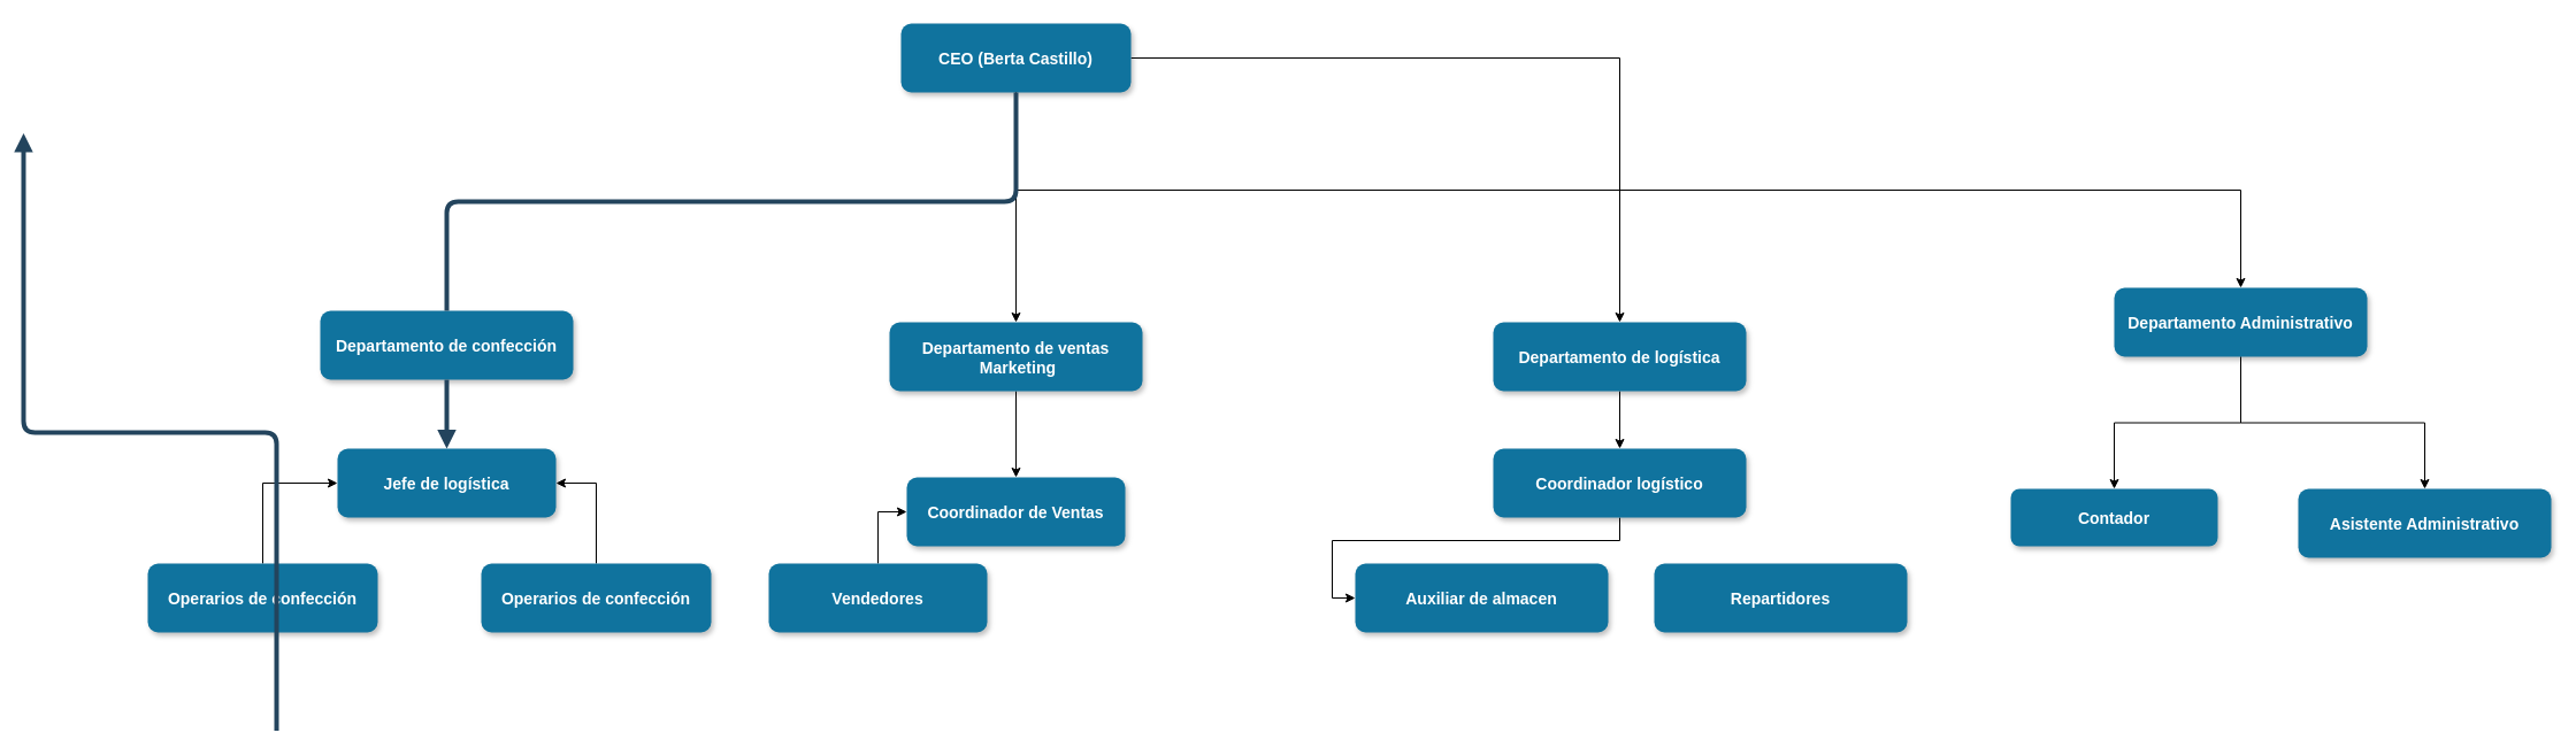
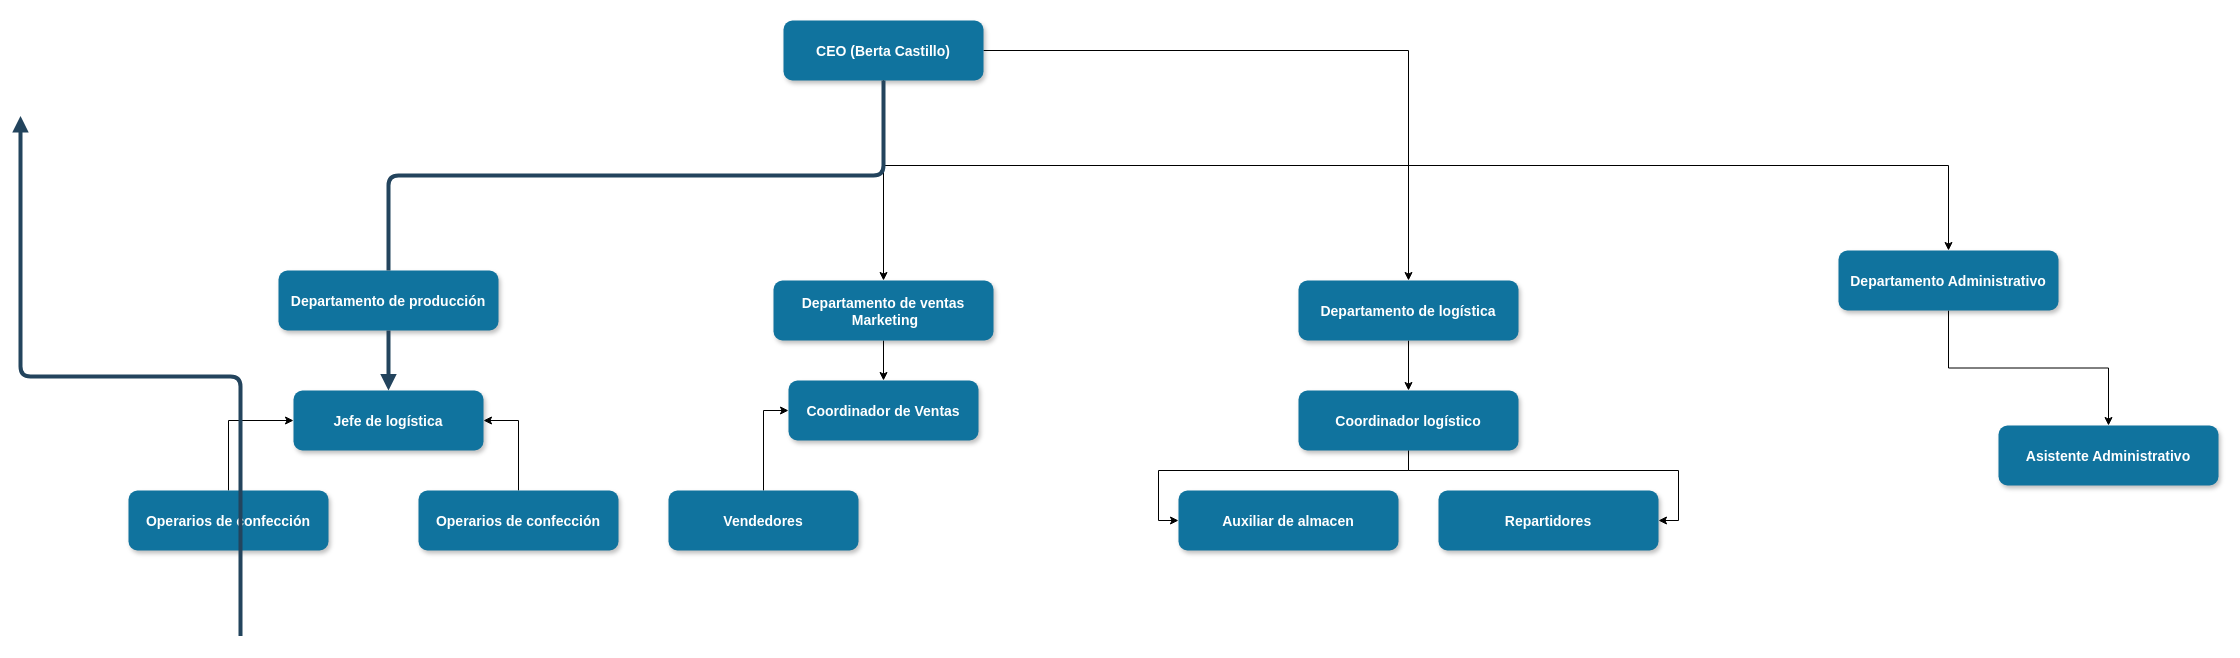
- <mxCell id="6" value="Departamento de confección" style="rounded=1;fillColor=#10739E;strokeColor=none;shadow=1;gradientColor=none;fontStyle=1;fontColor=#FFFFFF;fontSize=14;" parent="1" vertex="1"><mxGeometry x="278" y="270" width="220" height="60" as="geometry" /></mxCell>
+ <mxCell id="6" value="Departamento de producción" style="rounded=1;fillColor=#10739E;strokeColor=none;shadow=1;gradientColor=none;fontStyle=1;fontColor=#FFFFFF;fontSize=14;" parent="1" vertex="1"><mxGeometry x="278" y="270" width="220" height="60" as="geometry" /></mxCell>
- <mxCell id="27" style="edgeStyle=orthogonalEdgeStyle;rounded=0;orthogonalLoop=1;jettySize=auto;html=1;entryX=0.5;entryY=0;entryDx=0;entryDy=0;" edge="1" parent="1" source="29" target="30"><mxGeometry relative="1" as="geometry" /></mxCell>
- <mxCell id="17" value="Coordinador de Ventas" style="rounded=1;fillColor=#10739E;strokeColor=none;shadow=1;gradientColor=none;fontStyle=1;fontColor=#FFFFFF;fontSize=14;" vertex="1" parent="1"><mxGeometry x="788" y="415" width="190" height="60" as="geometry" /></mxCell>
+ <mxCell id="17" value="Coordinador de Ventas" style="rounded=1;fillColor=#10739E;strokeColor=none;shadow=1;gradientColor=none;fontStyle=1;fontColor=#FFFFFF;fontSize=14;" vertex="1" parent="1"><mxGeometry x="788" y="380" width="190" height="60" as="geometry" /></mxCell>
- <mxCell id="30" value="Contador" style="rounded=1;fillColor=#10739E;strokeColor=none;shadow=1;gradientColor=none;fontStyle=1;fontColor=#FFFFFF;fontSize=14;" vertex="1" parent="1"><mxGeometry x="1748" y="425" width="180" height="50" as="geometry" /></mxCell>
+ <mxCell id="23" style="edgeStyle=orthogonalEdgeStyle;rounded=0;orthogonalLoop=1;jettySize=auto;html=1;entryX=1;entryY=0.5;entryDx=0;entryDy=0;" edge="1" parent="1" source="24" target="26"><mxGeometry relative="1" as="geometry" /></mxCell>
